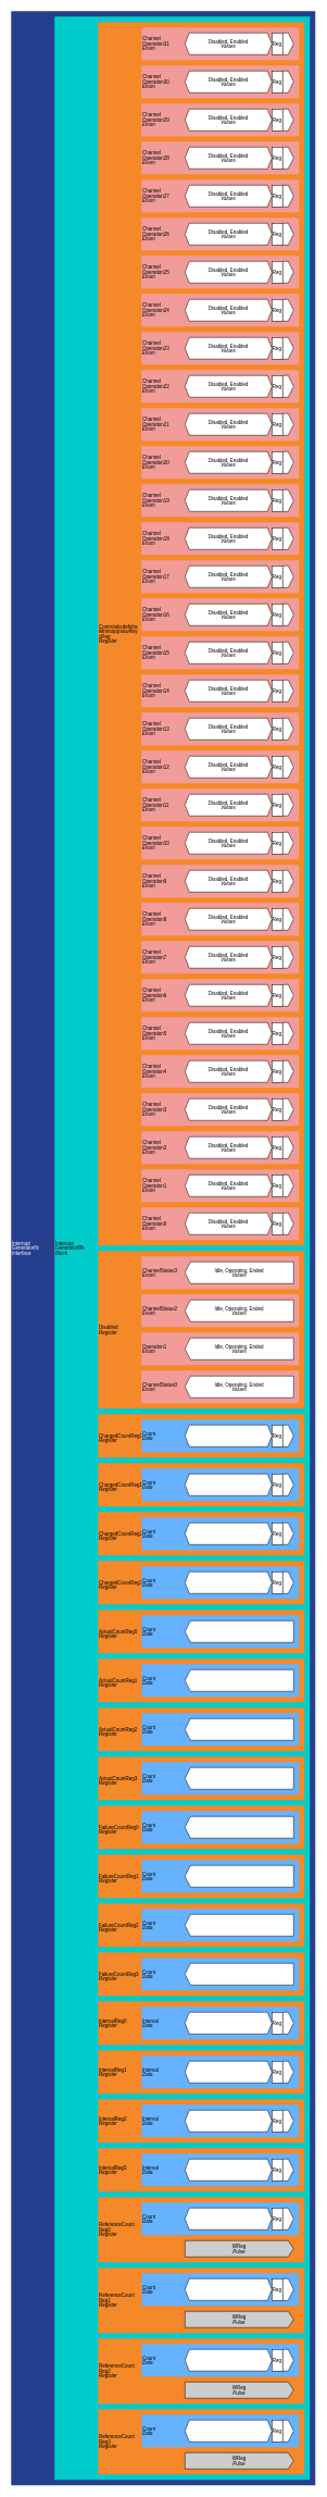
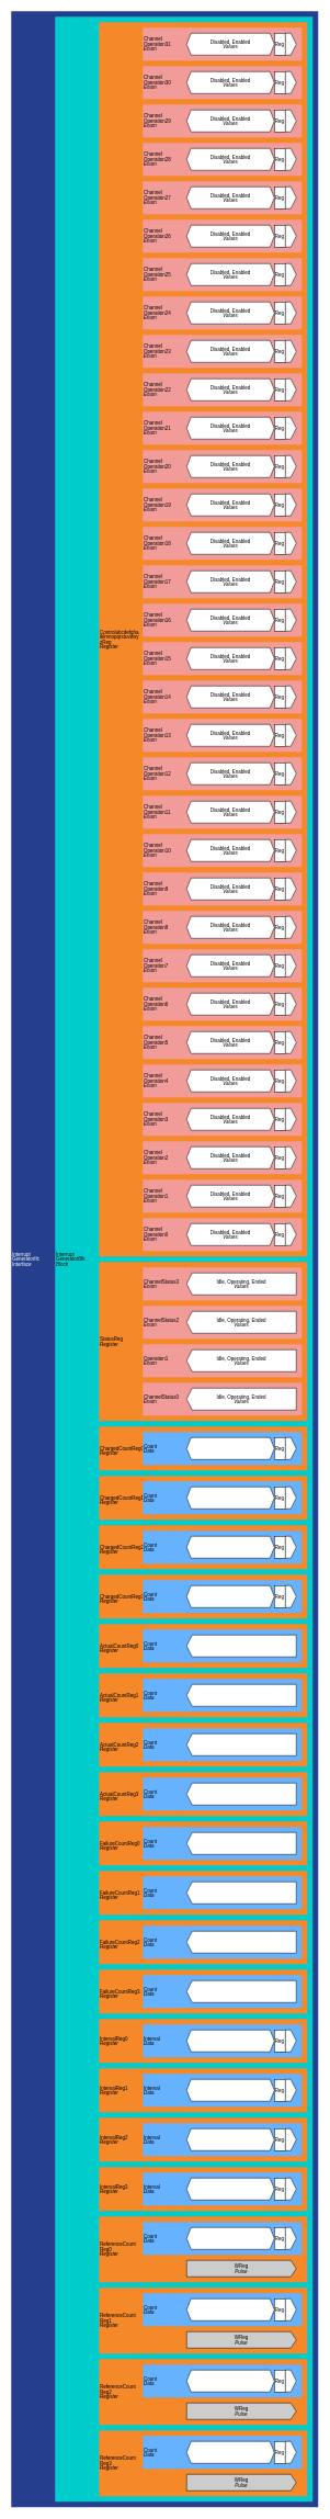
- <mxCell id="134" value="&lt;p style=&quot;line-height: 100%;&quot;&gt;Disabled&lt;br&gt;&lt;i&gt;Register&lt;/i&gt;&lt;/p&gt;" style="rounded=0;whiteSpace=wrap;html=1;fillColor=#F58828;fontSize=9;fontColor=#000000;align=left;strokeColor=none" parent="2" vertex="1"><mxGeometry x="180" y="2300" width="380" height="290" as="geometry" /></mxCell>
+ <mxCell id="134" value="&lt;p style=&quot;line-height: 100%;&quot;&gt;StatusReg&lt;br&gt;&lt;i&gt;Register&lt;/i&gt;&lt;/p&gt;" style="rounded=0;whiteSpace=wrap;html=1;fillColor=#F58828;fontSize=9;fontColor=#000000;align=left;strokeColor=none" parent="2" vertex="1"><mxGeometry x="180" y="2300" width="380" height="290" as="geometry" /></mxCell>
